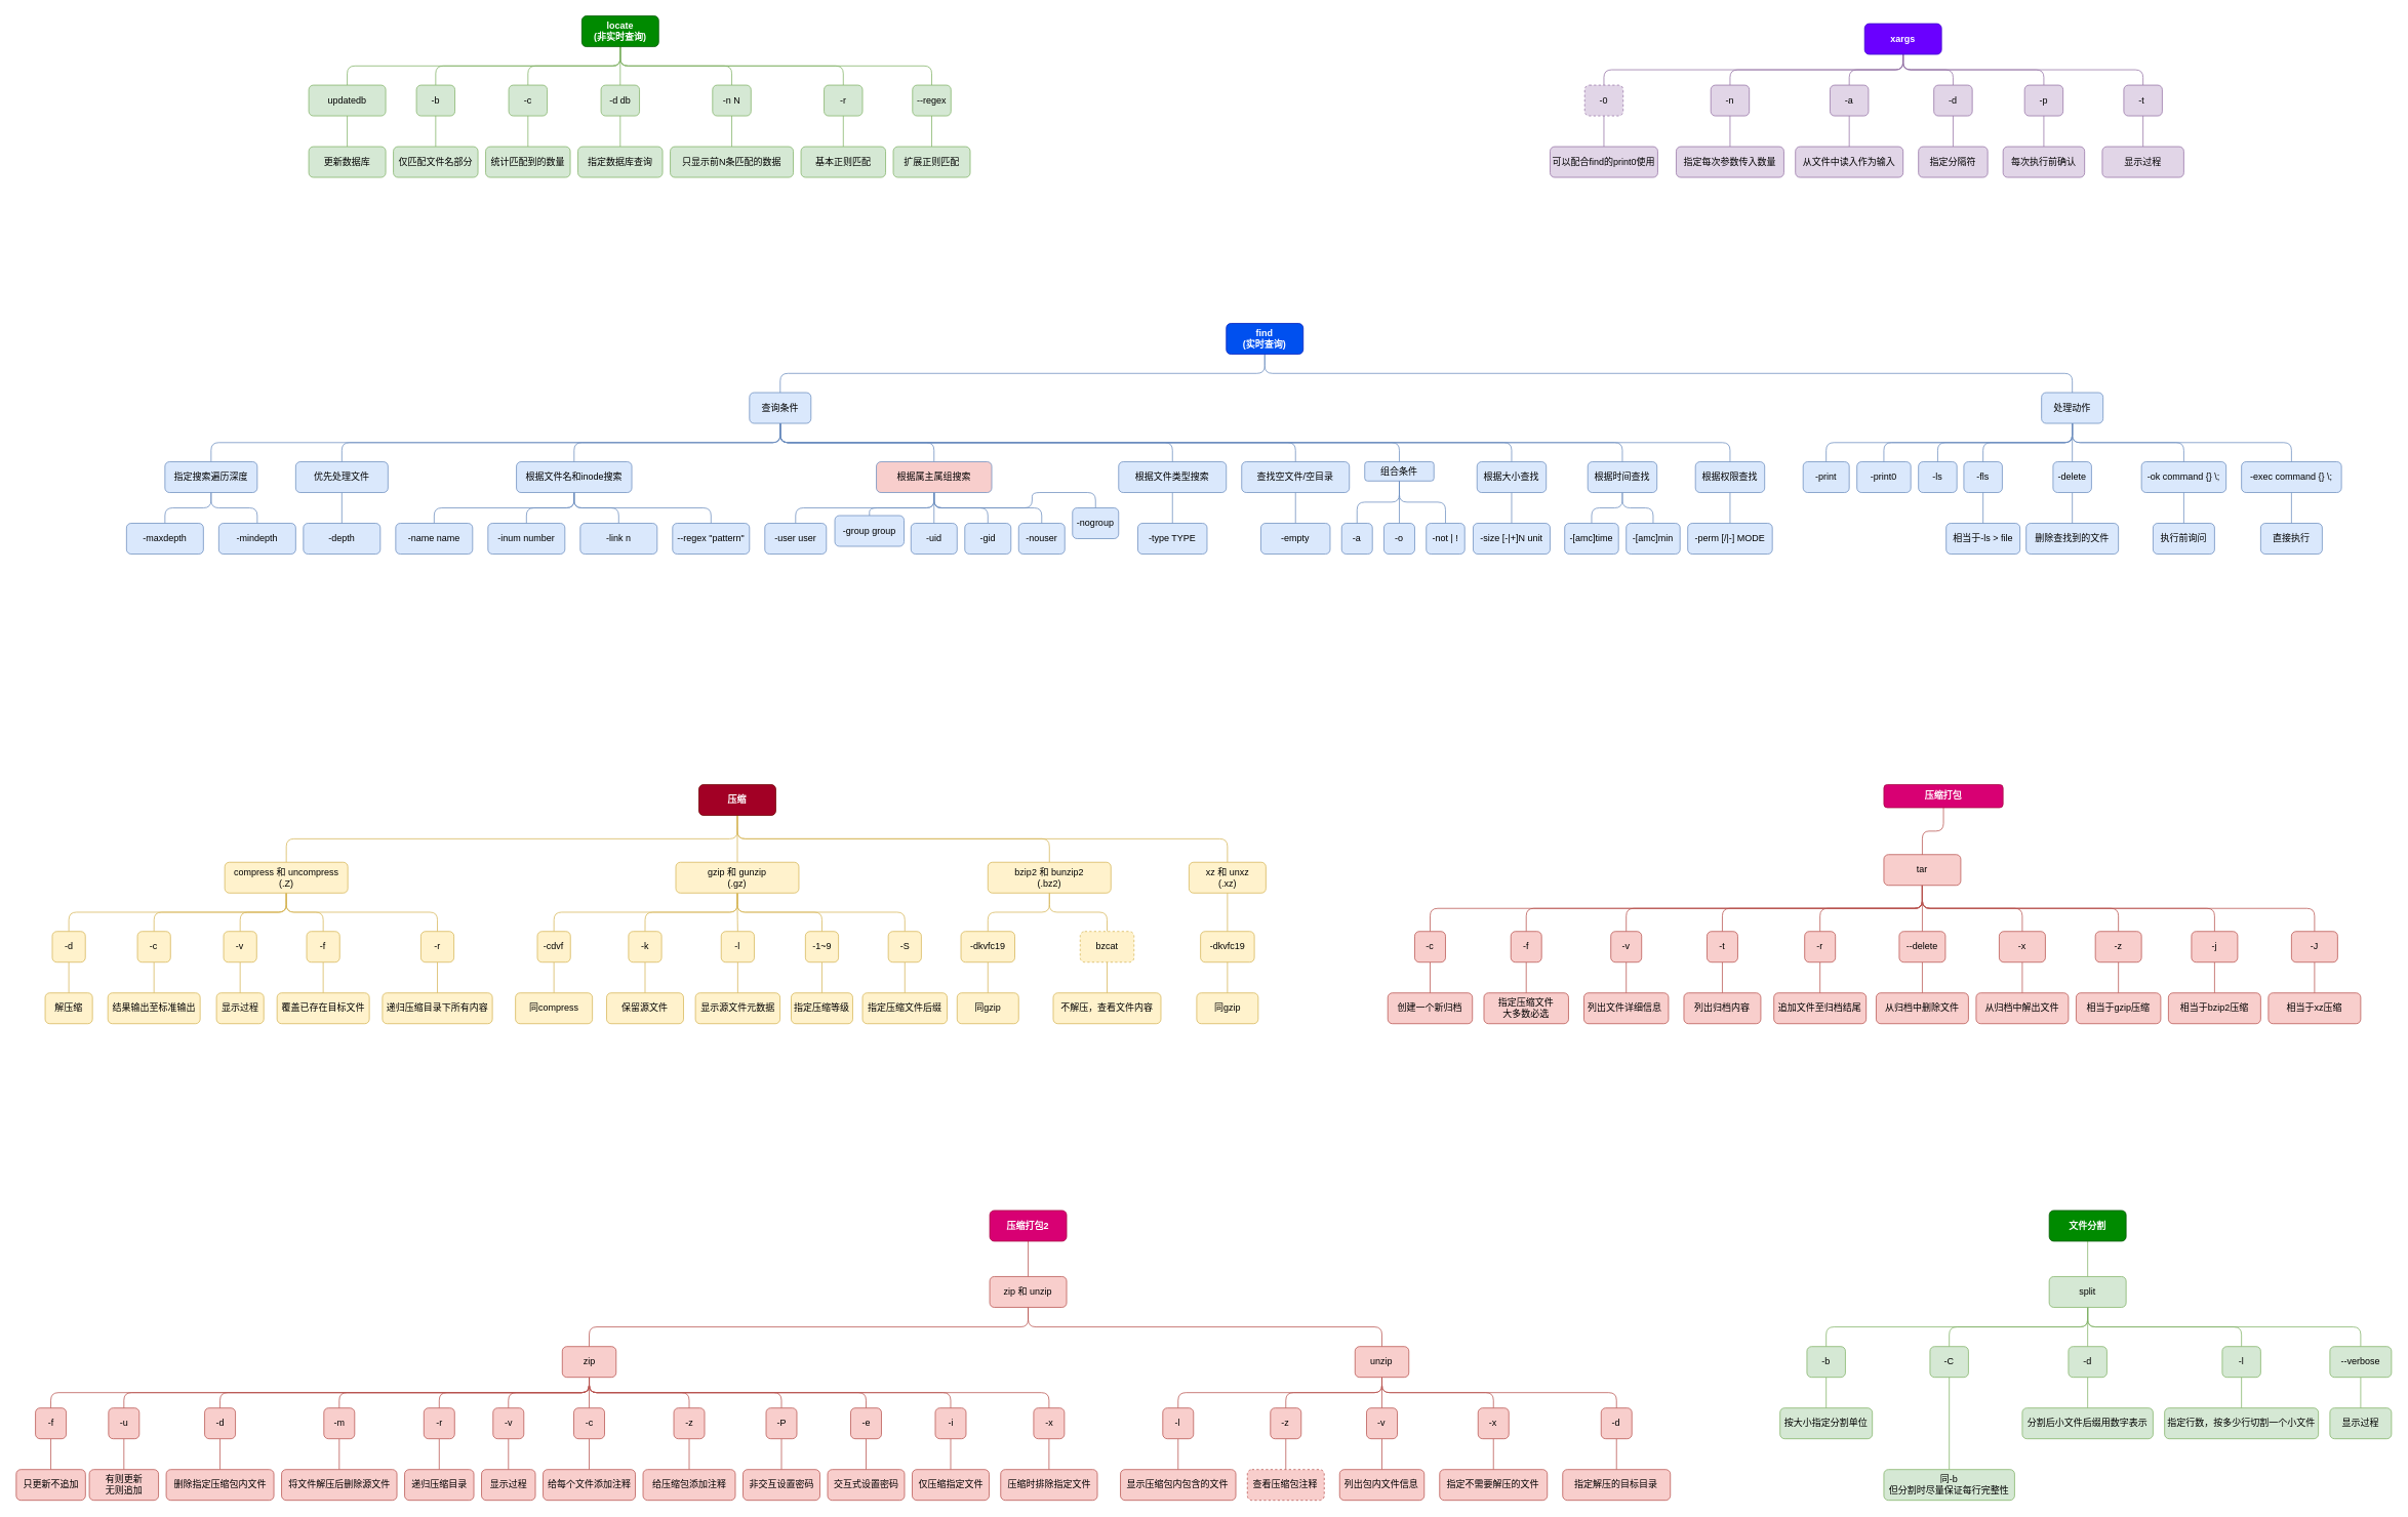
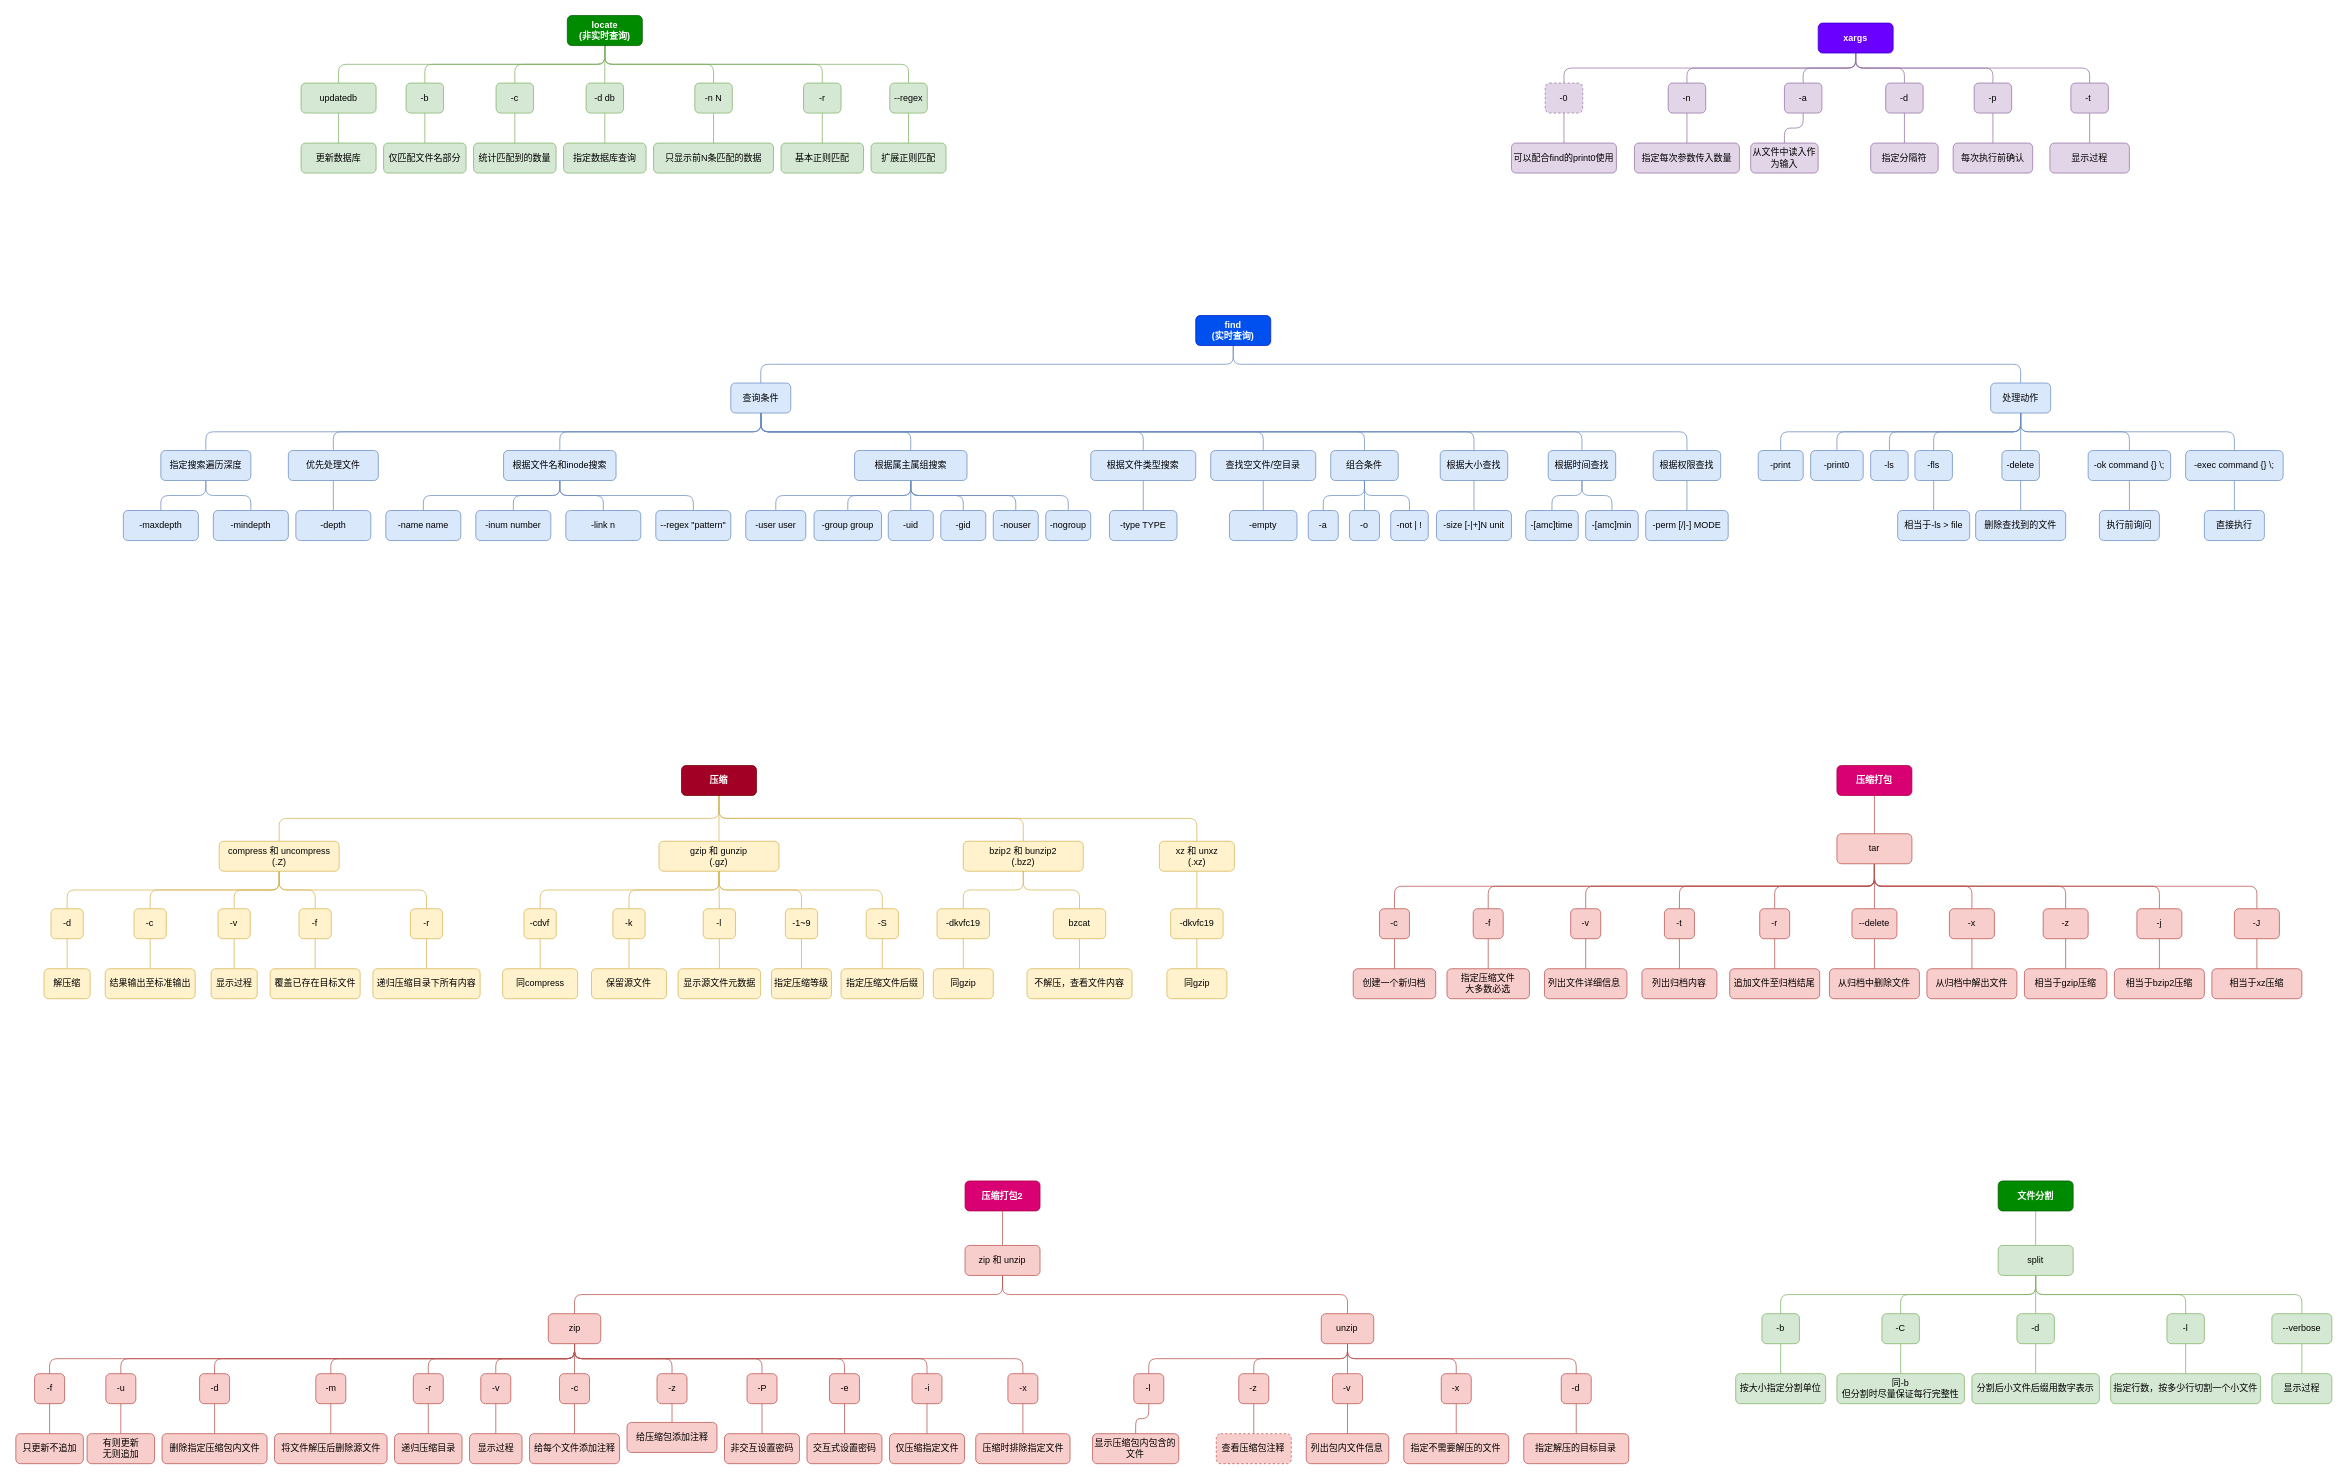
- <mxCell id="142" value="从文件中读入作为输入" style="rounded=1;whiteSpace=wrap;html=1;fillColor=#e1d5e7;strokeColor=#9673a6;" parent="1" vertex="1"><mxGeometry x="2334" y="190" width="140" height="40" as="geometry" /></mxCell>
+ <mxCell id="142" value="从文件中读入作为输入" style="rounded=1;whiteSpace=wrap;html=1;fillColor=#e1d5e7;strokeColor=#9673a6;" parent="1" vertex="1"><mxGeometry x="2334" y="190" width="90" height="40" as="geometry" /></mxCell>
- <mxCell id="92" value="组合条件" style="rounded=1;whiteSpace=wrap;html=1;fillColor=#dae8fc;strokeColor=#6c8ebf;" parent="1" vertex="1"><mxGeometry x="1774" y="600" width="90" height="25" as="geometry" /></mxCell>
+ <mxCell id="92" value="组合条件" style="rounded=1;whiteSpace=wrap;html=1;fillColor=#dae8fc;strokeColor=#6c8ebf;" parent="1" vertex="1"><mxGeometry x="1774" y="600" width="90" height="40" as="geometry" /></mxCell>
- <mxCell id="76" value="根据属主属组搜索" style="rounded=1;whiteSpace=wrap;html=1;fillColor=#f8cecc;strokeColor=#6c8ebf;" parent="1" vertex="1"><mxGeometry x="1139" y="600" width="150" height="40" as="geometry" /></mxCell>
+ <mxCell id="76" value="根据属主属组搜索" style="rounded=1;whiteSpace=wrap;html=1;fillColor=#dae8fc;strokeColor=#6c8ebf;" parent="1" vertex="1"><mxGeometry x="1139" y="600" width="150" height="40" as="geometry" /></mxCell>
- <mxCell id="82" value="-nogroup" style="rounded=1;whiteSpace=wrap;html=1;fillColor=#dae8fc;strokeColor=#6c8ebf;" parent="1" vertex="1"><mxGeometry x="1394" y="660" width="60" height="40" as="geometry" /></mxCell>
+ <mxCell id="82" value="-nogroup" style="rounded=1;whiteSpace=wrap;html=1;fillColor=#dae8fc;strokeColor=#6c8ebf;" parent="1" vertex="1"><mxGeometry x="1394" y="680" width="60" height="40" as="geometry" /></mxCell>
- <mxCell id="78" value="-group group" style="rounded=1;whiteSpace=wrap;html=1;fillColor=#dae8fc;strokeColor=#6c8ebf;" parent="1" vertex="1"><mxGeometry x="1085" y="670" width="90" height="40" as="geometry" /></mxCell>
+ <mxCell id="78" value="-group group" style="rounded=1;whiteSpace=wrap;html=1;fillColor=#dae8fc;strokeColor=#6c8ebf;" parent="1" vertex="1"><mxGeometry x="1085" y="680" width="90" height="40" as="geometry" /></mxCell>
- <mxCell id="325" value="压缩打包" style="rounded=1;whiteSpace=wrap;html=1;fillColor=#d80073;strokeColor=#A50040;fontStyle=1;fontColor=#ffffff;" vertex="1" parent="1"><mxGeometry x="2449" y="1020" width="155" height="30" as="geometry" /></mxCell>
+ <mxCell id="325" value="压缩打包" style="rounded=1;whiteSpace=wrap;html=1;fillColor=#d80073;strokeColor=#A50040;fontStyle=1;fontColor=#ffffff;" vertex="1" parent="1"><mxGeometry x="2449" y="1020" width="100" height="40" as="geometry" /></mxCell>
- <mxCell id="198" value="bzcat" style="rounded=1;whiteSpace=wrap;html=1;fillColor=#fff2cc;strokeColor=#d6b656;dashed=1;" vertex="1" parent="1"><mxGeometry x="1404" y="1211" width="70" height="40" as="geometry" /></mxCell>
+ <mxCell id="198" value="bzcat" style="rounded=1;whiteSpace=wrap;html=1;fillColor=#fff2cc;strokeColor=#d6b656;" vertex="1" parent="1"><mxGeometry x="1404" y="1211" width="70" height="40" as="geometry" /></mxCell>
- <mxCell id="255" value="给压缩包添加注释" style="rounded=1;whiteSpace=wrap;html=1;fillColor=#f8cecc;strokeColor=#b85450;" vertex="1" parent="1"><mxGeometry x="835.62" y="1911" width="120" height="40" as="geometry" /></mxCell>
+ <mxCell id="255" value="给压缩包添加注释" style="rounded=1;whiteSpace=wrap;html=1;fillColor=#f8cecc;strokeColor=#b85450;" vertex="1" parent="1"><mxGeometry x="835.62" y="1896" width="120" height="40" as="geometry" /></mxCell>
- <mxCell id="270" value="显示压缩包内包含的文件" style="rounded=1;whiteSpace=wrap;html=1;fillColor=#f8cecc;strokeColor=#b85450;" vertex="1" parent="1"><mxGeometry x="1456.37" y="1911" width="150" height="40" as="geometry" /></mxCell>
+ <mxCell id="270" value="显示压缩包内包含的文件" style="rounded=1;whiteSpace=wrap;html=1;fillColor=#f8cecc;strokeColor=#b85450;" vertex="1" parent="1"><mxGeometry x="1456.37" y="1911" width="115" height="40" as="geometry" /></mxCell>
- <mxCell id="339" value="同-b&lt;br&gt;但分割时尽量保证每行完整性" style="rounded=1;whiteSpace=wrap;html=1;fillColor=#d5e8d4;strokeColor=#82b366;" vertex="1" parent="1"><mxGeometry x="2449" y="1911" width="170" height="40" as="geometry" /></mxCell>
+ <mxCell id="339" value="同-b&lt;br&gt;但分割时尽量保证每行完整性" style="rounded=1;whiteSpace=wrap;html=1;fillColor=#d5e8d4;strokeColor=#82b366;" vertex="1" parent="1"><mxGeometry x="2449" y="1831" width="170" height="40" as="geometry" /></mxCell>
